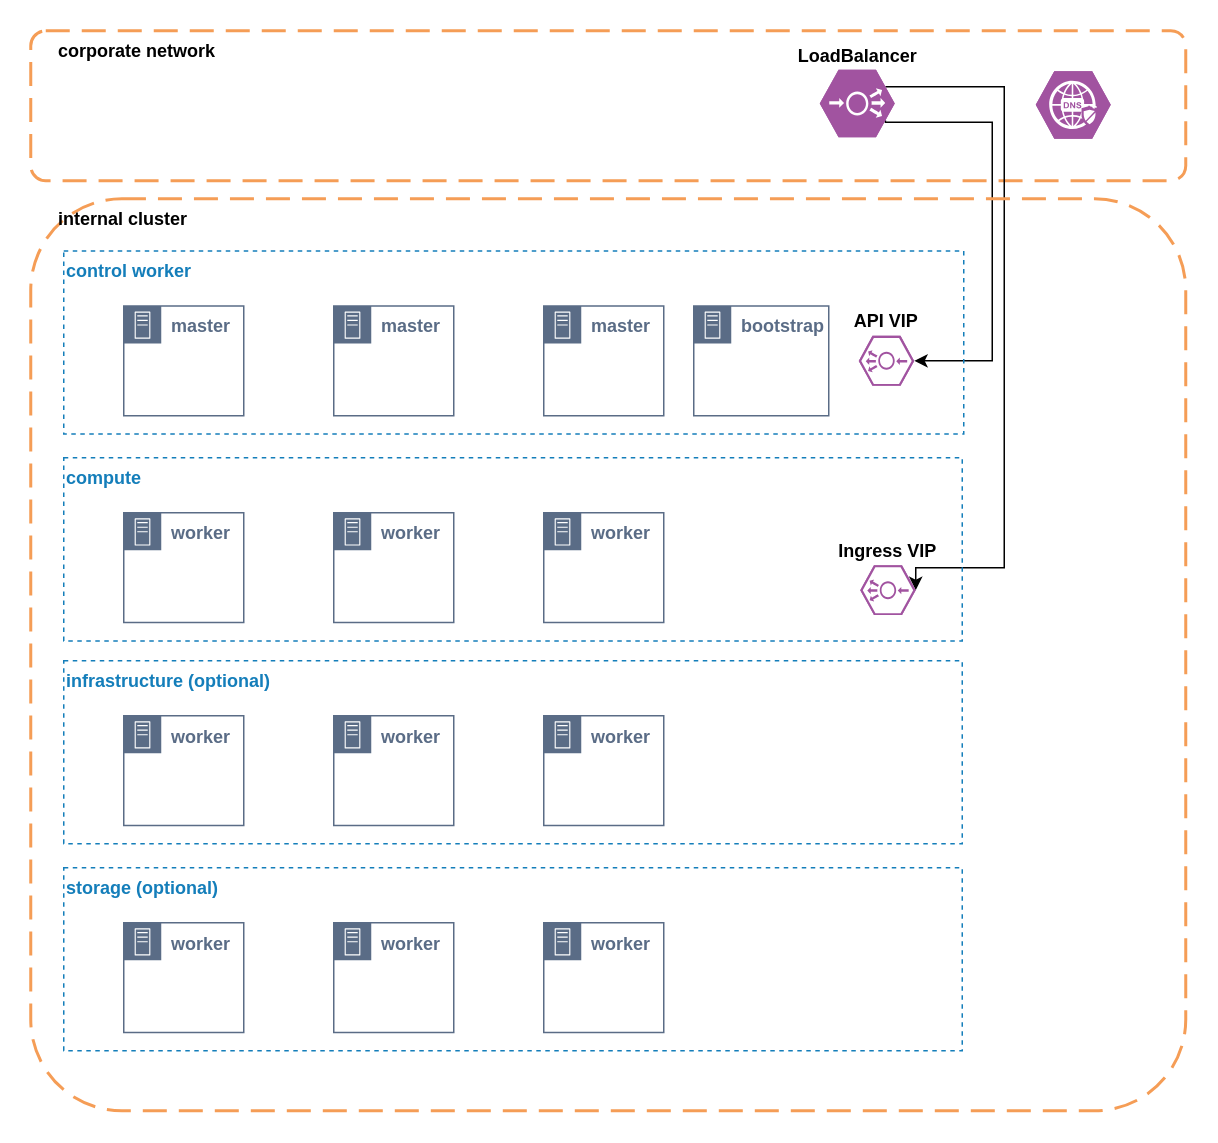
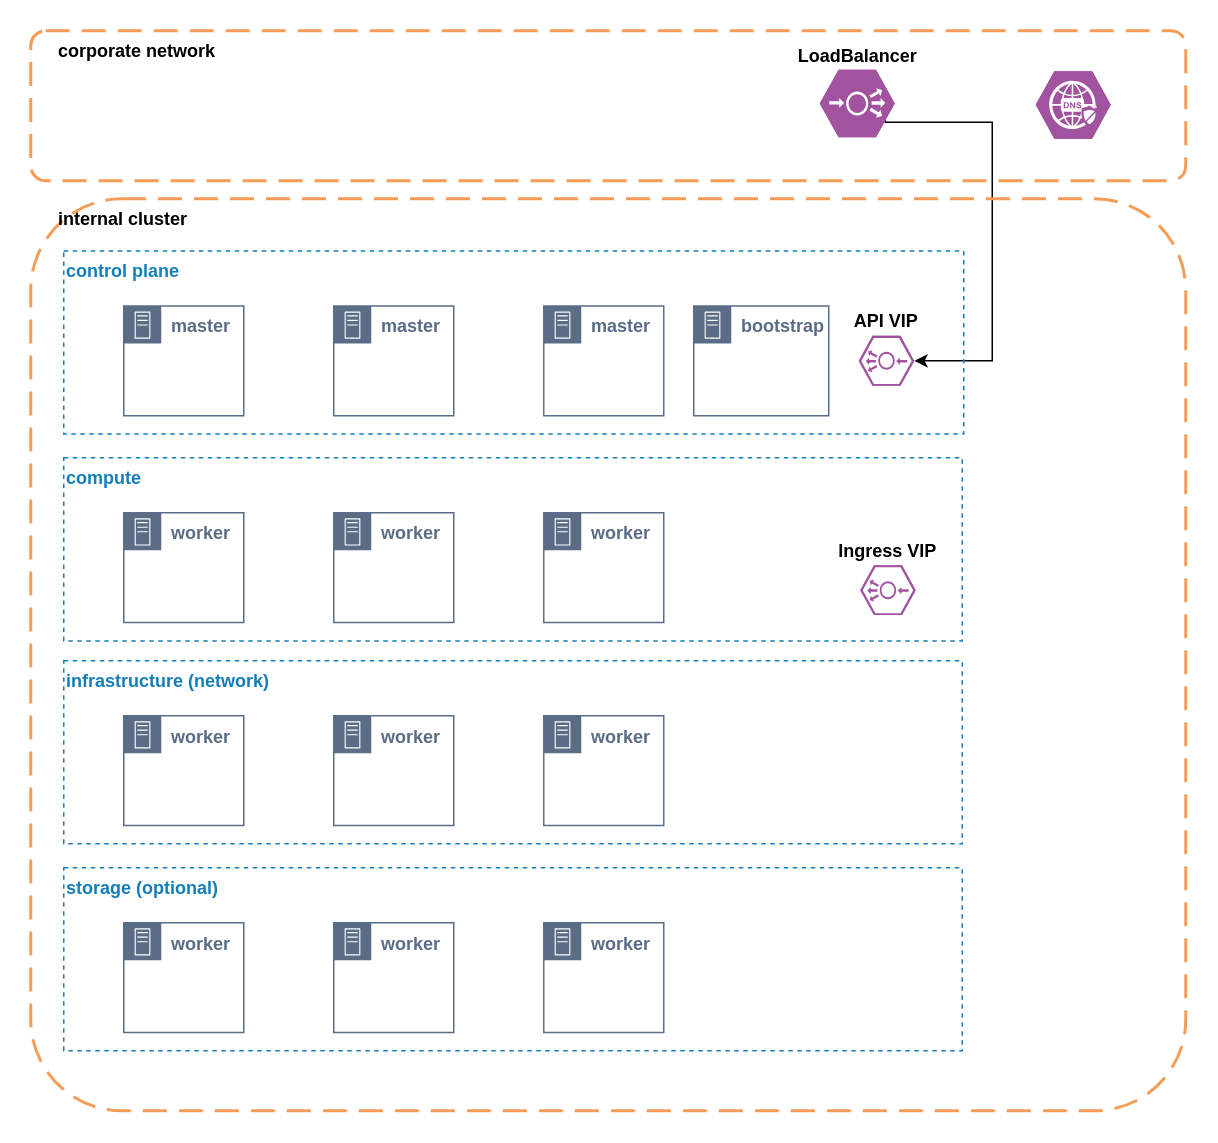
- <mxCell id="14" value="control worker" style="fillColor=none;strokeColor=#147EBA;dashed=1;verticalAlign=top;fontStyle=1;fontColor=#147EBA;align=left;" parent="8" vertex="1"><mxGeometry width="600" height="122.029" as="geometry" /></mxCell>
+ <mxCell id="14" value="control plane" style="fillColor=none;strokeColor=#147EBA;dashed=1;verticalAlign=top;fontStyle=1;fontColor=#147EBA;align=left;" parent="8" vertex="1"><mxGeometry width="600" height="122.029" as="geometry" /></mxCell>
- <mxCell id="5" style="edgeStyle=orthogonalEdgeStyle;rounded=0;orthogonalLoop=1;jettySize=auto;html=1;exitX=0.875;exitY=0.25;exitDx=0;exitDy=0;exitPerimeter=0;entryX=0;entryY=0.5;entryDx=0;entryDy=0;entryPerimeter=0;" parent="1" source="6" target="22" edge="1"><mxGeometry relative="1" as="geometry"><Array as="points"><mxPoint x="669" y="58" /><mxPoint x="669" y="378" /></Array></mxGeometry></mxCell>
- <mxCell id="30" value="infrastructure (optional)" style="fillColor=none;strokeColor=#147EBA;dashed=1;verticalAlign=top;fontStyle=1;fontColor=#147EBA;align=left;" vertex="1" parent="29"><mxGeometry width="599" height="122.029" as="geometry" /></mxCell>
+ <mxCell id="30" value="infrastructure (network)" style="fillColor=none;strokeColor=#147EBA;dashed=1;verticalAlign=top;fontStyle=1;fontColor=#147EBA;align=left;" vertex="1" parent="29"><mxGeometry width="599" height="122.029" as="geometry" /></mxCell>
